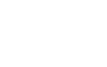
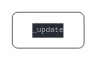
+ <mxCell id="2" value="&lt;div style=&quot;color: rgb(171 , 178 , 191) ; background-color: rgb(40 , 44 , 52) ; font-family: &amp;#34;consolas&amp;#34; , &amp;#34;courier new&amp;#34; , monospace ; font-size: 12.5px ; line-height: 24px&quot;&gt;_update&lt;/div&gt;" style="rounded=1;whiteSpace=wrap;html=1;" vertex="1" parent="1"><mxGeometry x="20" y="20" width="120" height="60" as="geometry" /></mxCell>
